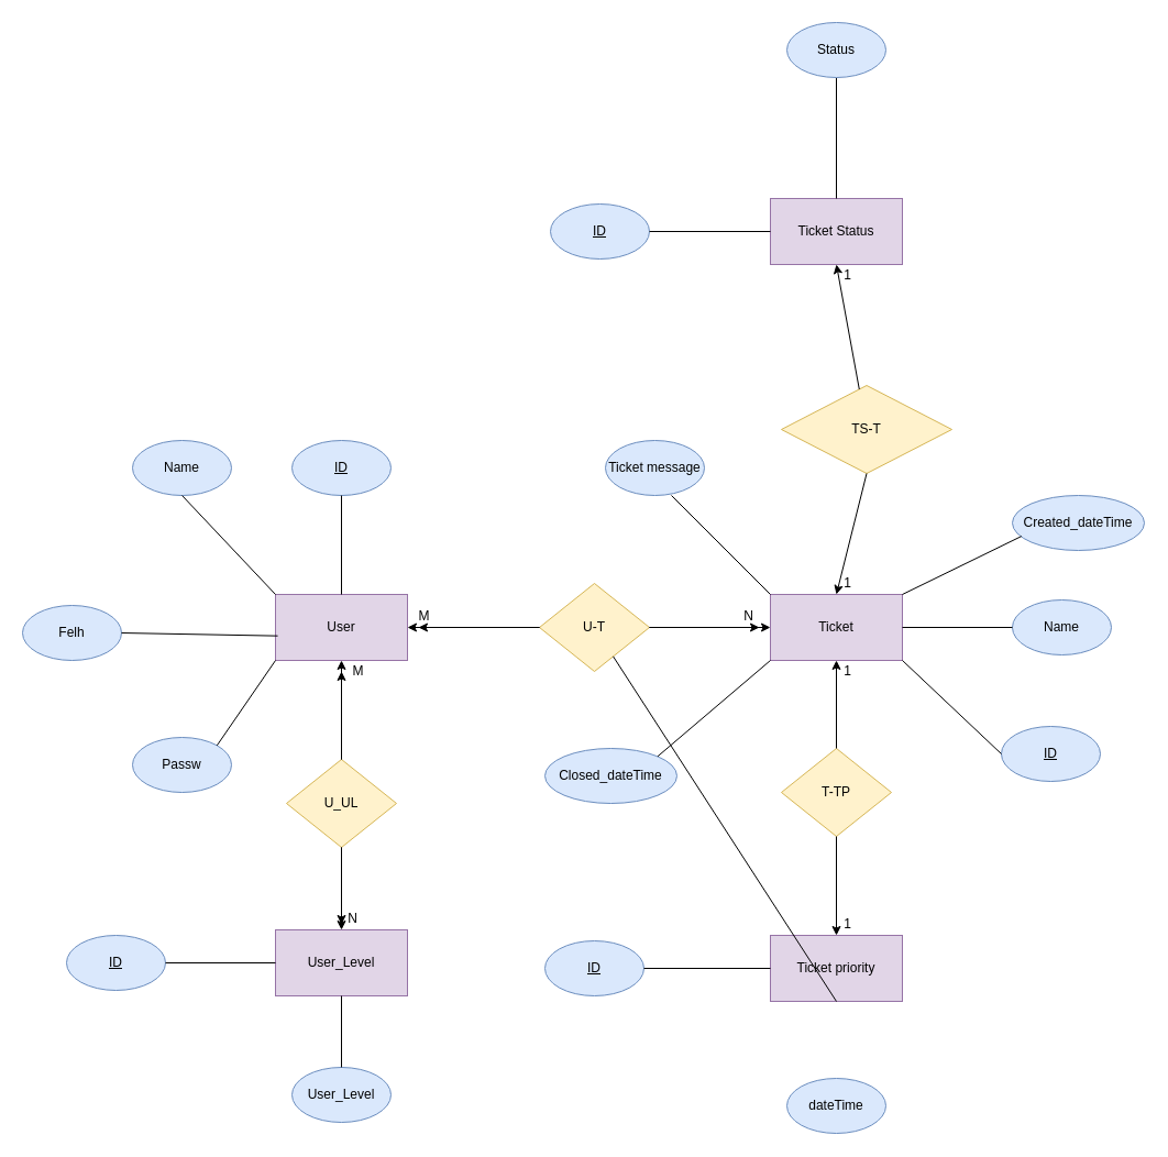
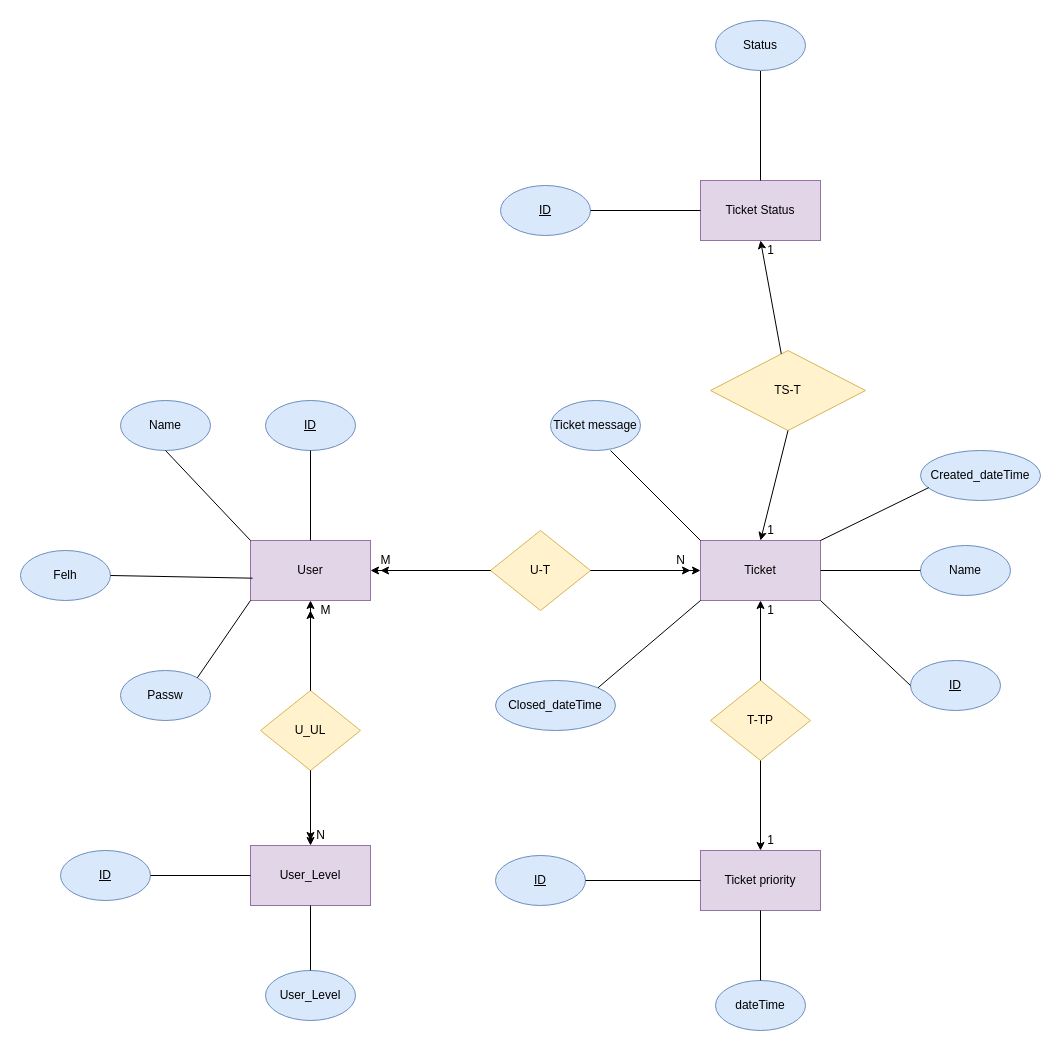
- <mxCell id="27" value="" style="endArrow=none;html=1;rounded=0;exitX=0.5;exitY=1;exitDx=0;exitDy=0;" edge="1" parent="1" source="15" target="3"><mxGeometry width="50" height="50" relative="1" as="geometry"><mxPoint x="765" y="920" as="sourcePoint" /><mxPoint x="530" y="600" as="targetPoint" /></mxGeometry></mxCell>
+ <mxCell id="27" value="" style="endArrow=none;html=1;rounded=0;entryX=0.5;entryY=0;entryDx=0;entryDy=0;exitX=0.5;exitY=1;exitDx=0;exitDy=0;" edge="1" parent="1" source="15" target="22"><mxGeometry width="50" height="50" relative="1" as="geometry"><mxPoint x="765" y="920" as="sourcePoint" /><mxPoint x="530" y="600" as="targetPoint" /></mxGeometry></mxCell>
